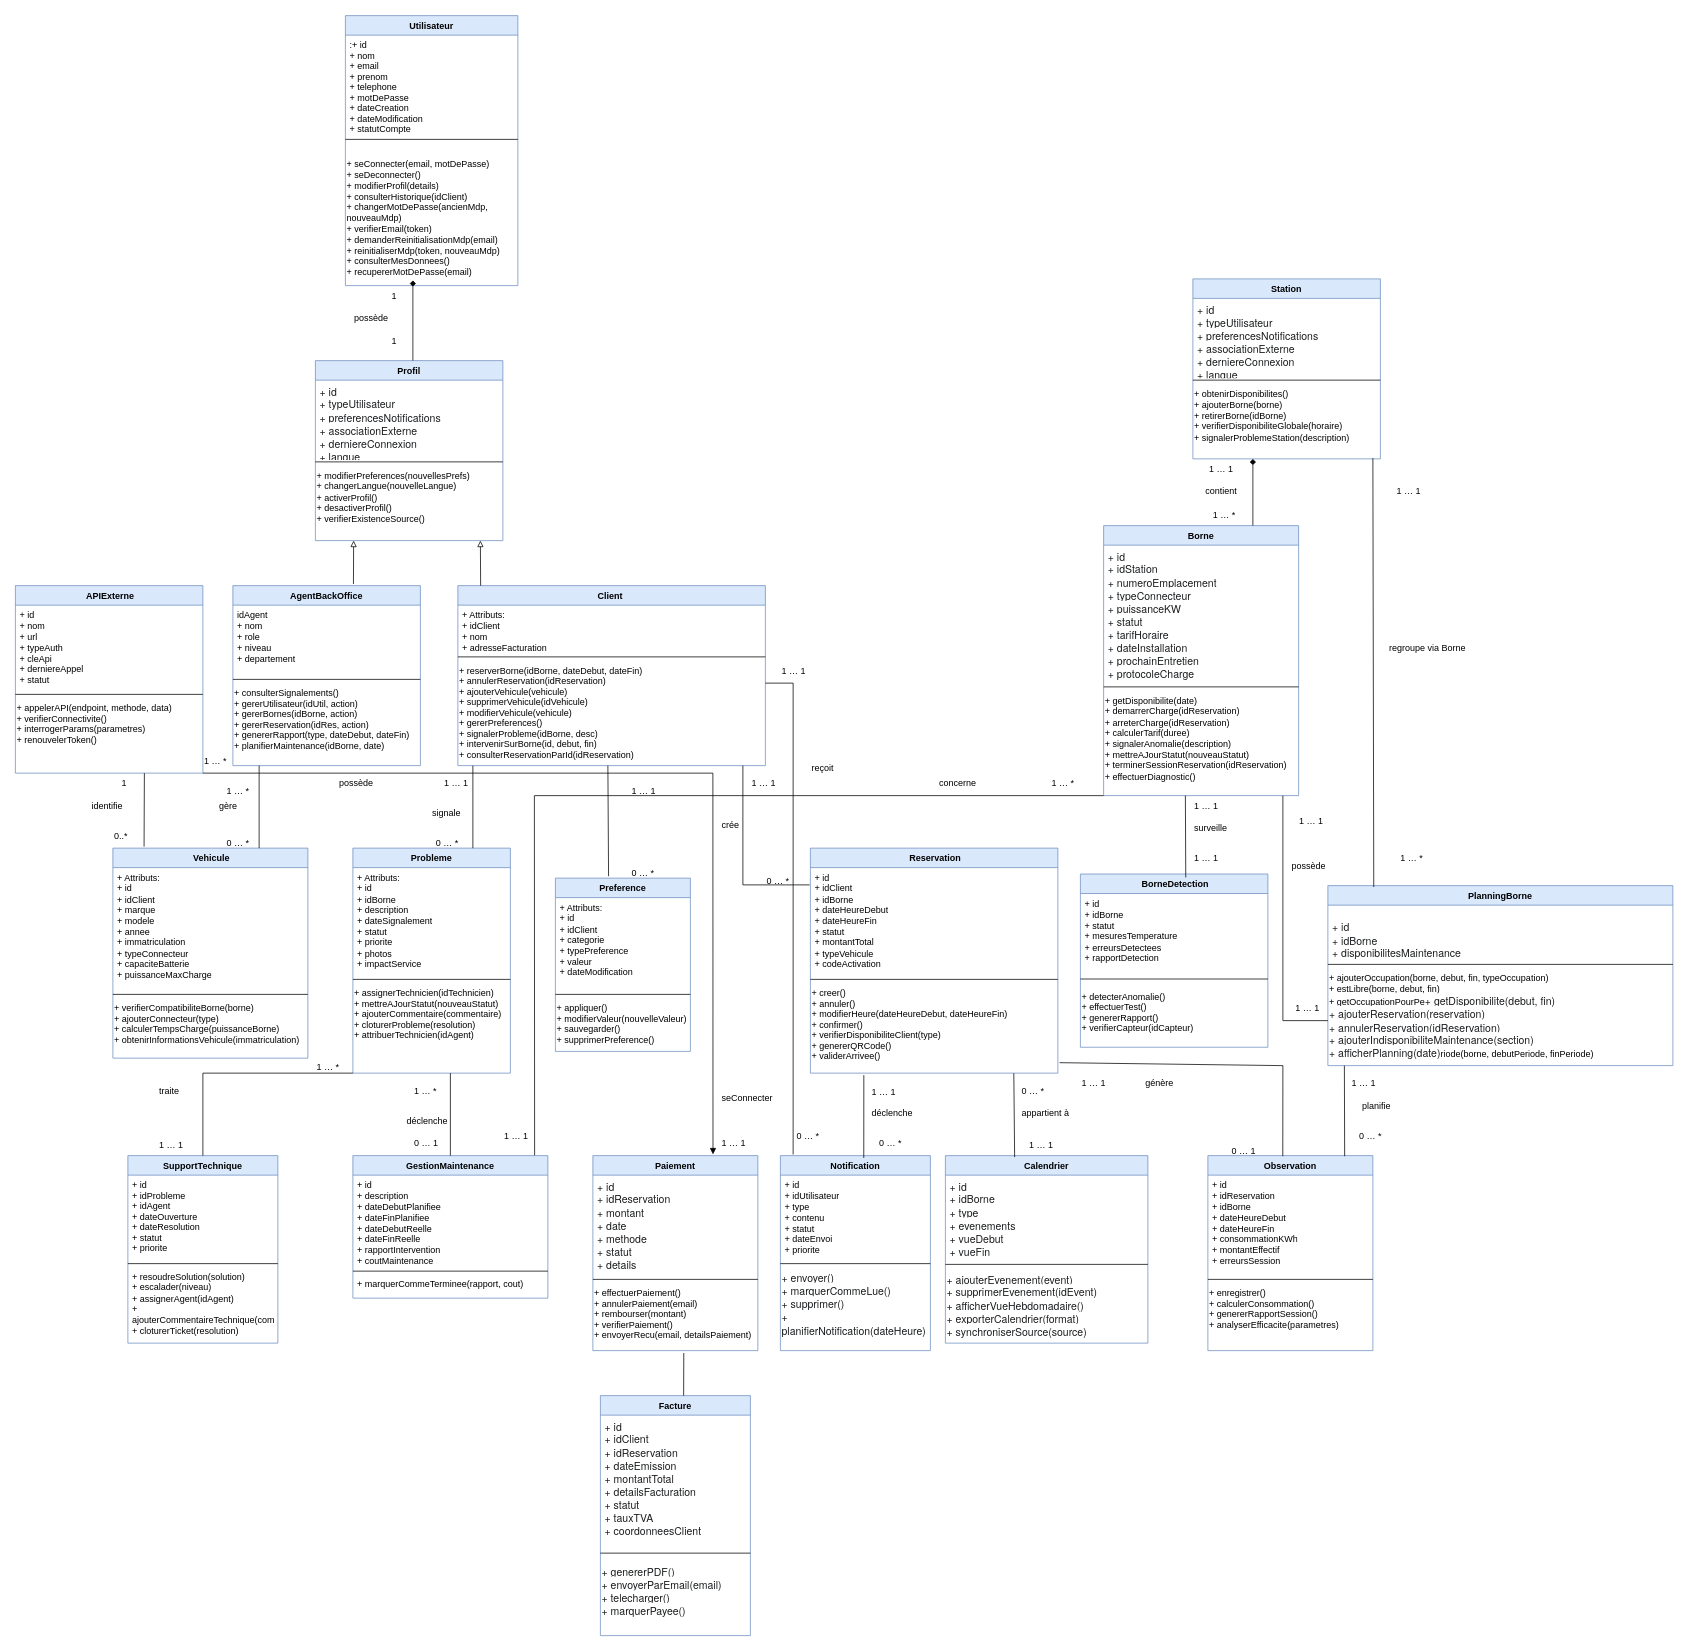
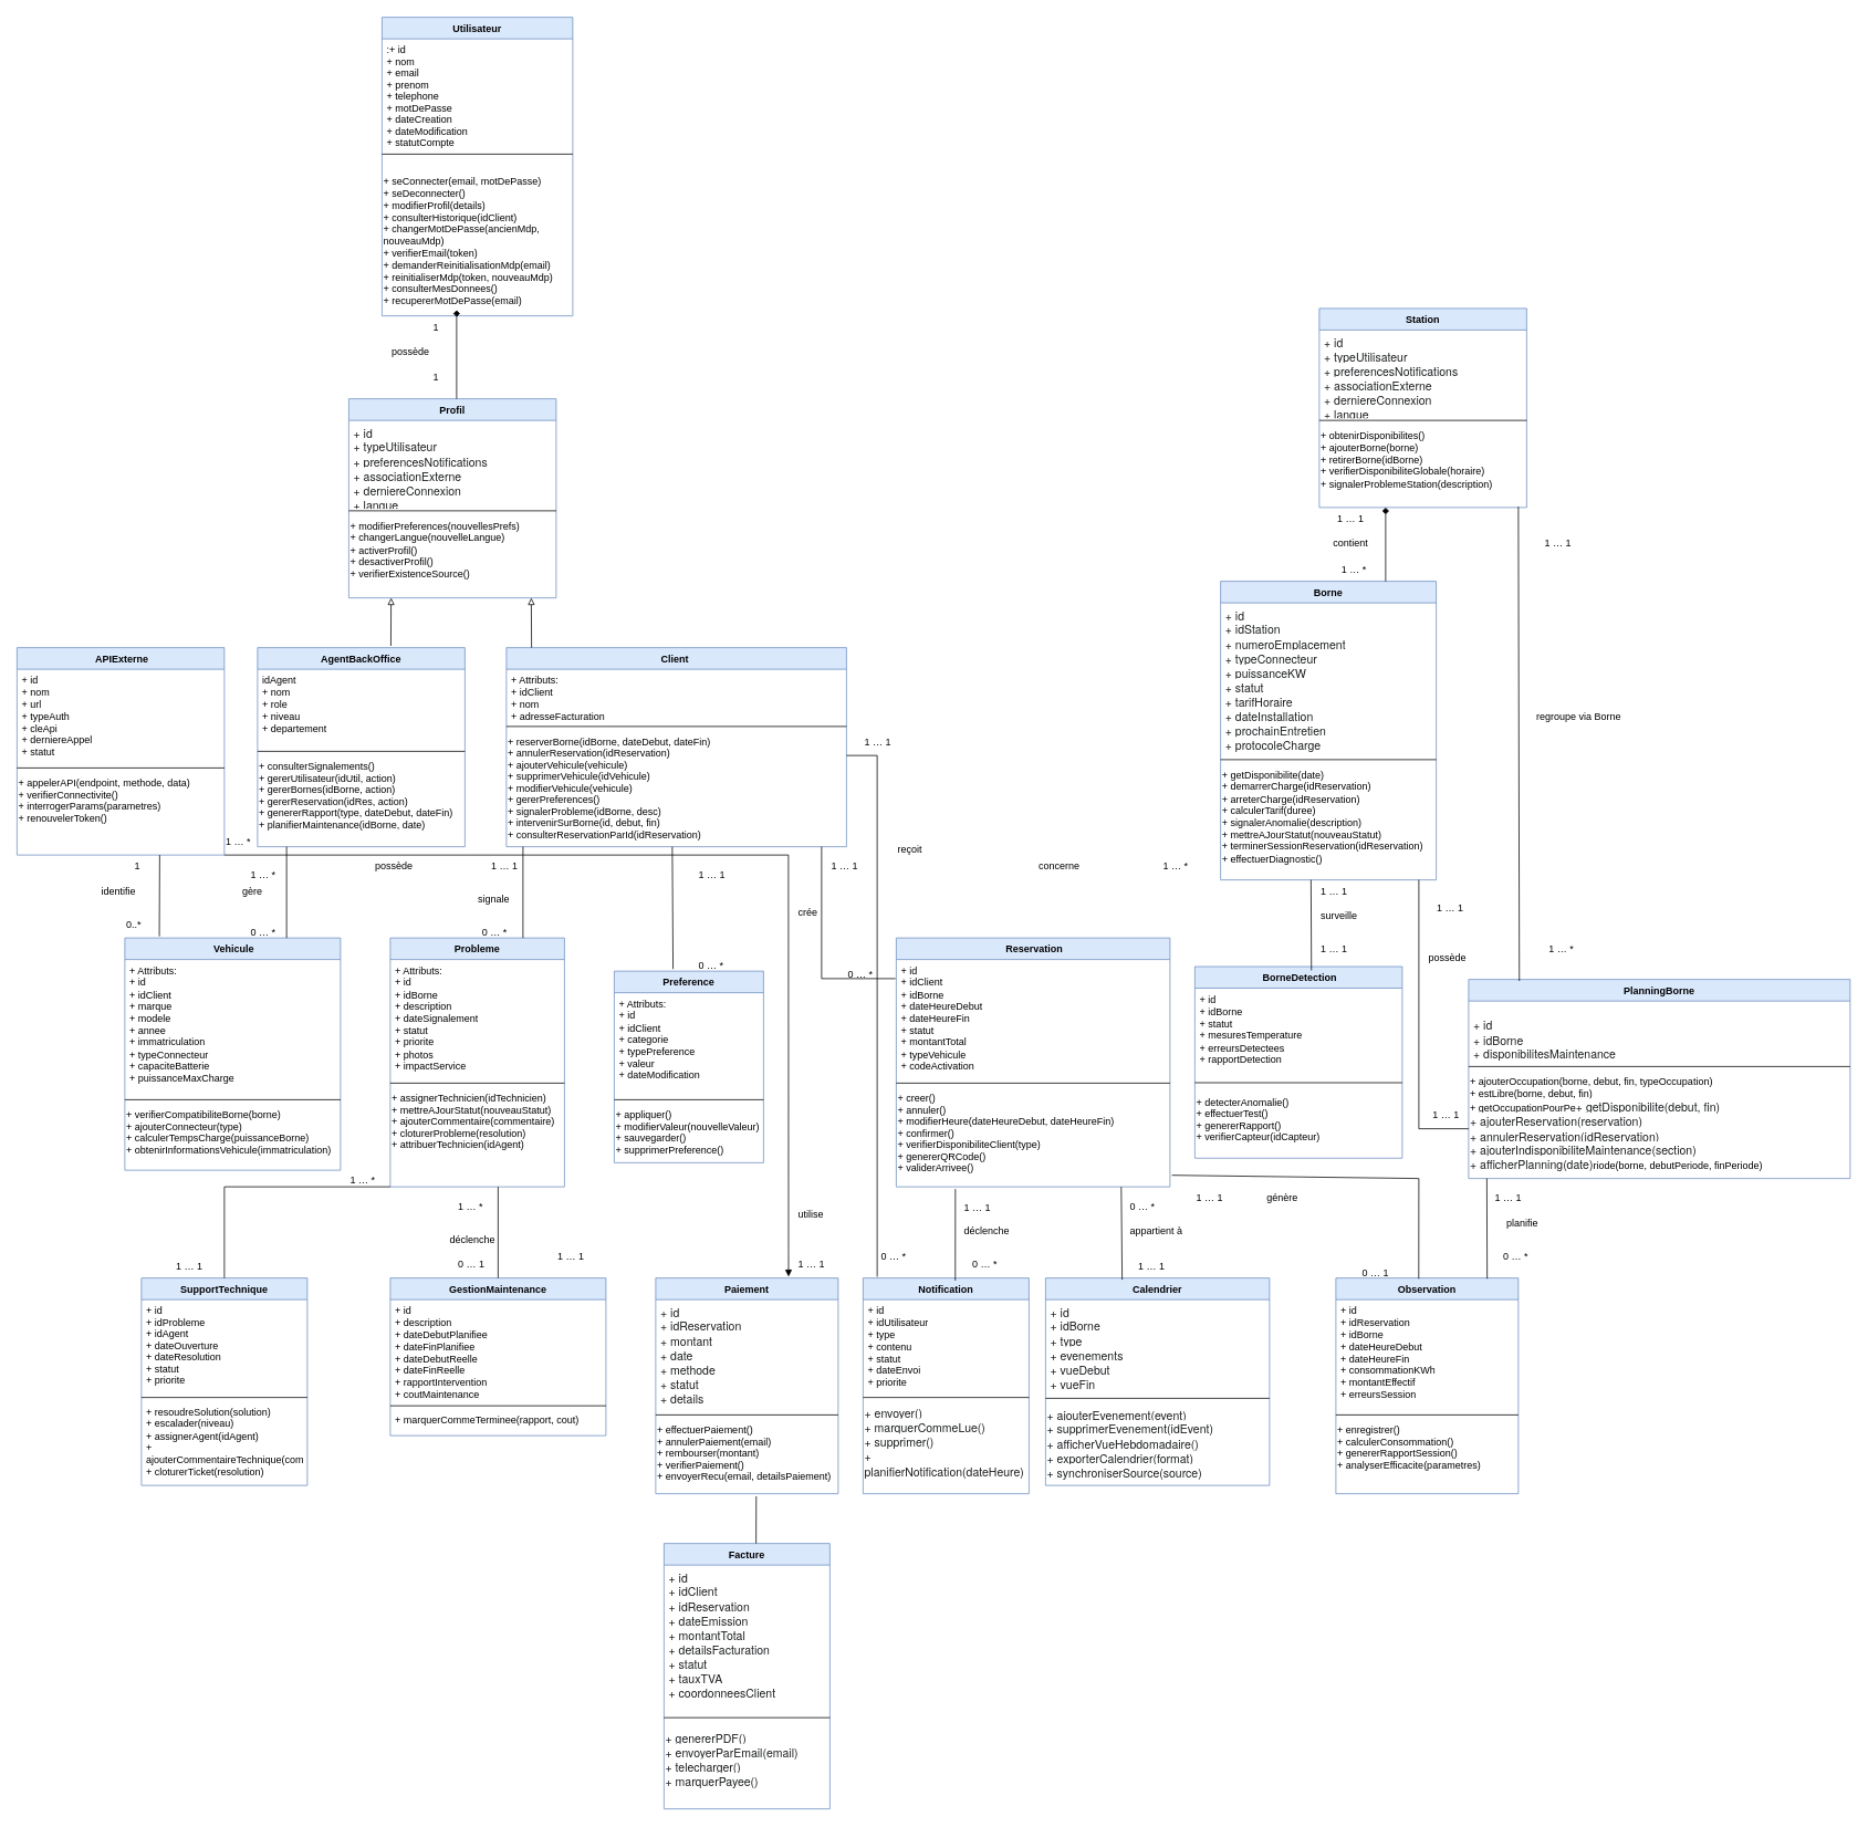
- <mxCell id="92" value="" style="endArrow=none;html=1;rounded=0;exitX=0.932;exitY=-0.002;exitDx=0;exitDy=0;exitPerimeter=0;entryX=0;entryY=1;entryDx=0;entryDy=0;" edge="1" parent="1" source="58" target="22"><mxGeometry width="50" height="50" relative="1" as="geometry"><mxPoint x="740" y="1290" as="sourcePoint" /><mxPoint x="1460" y="980" as="targetPoint" /><Array as="points"><mxPoint x="712" y="1060" /></Array></mxGeometry></mxCell>
- <mxCell id="112" value="traite" style="text;whiteSpace=wrap;html=1;" vertex="1" parent="1"><mxGeometry x="210" y="1440" width="60" height="40" as="geometry" /></mxCell>
- <mxCell id="154" value="seConnecter" style="text;whiteSpace=wrap;html=1;" vertex="1" parent="1"><mxGeometry x="960" y="1450" width="60" height="40" as="geometry" /></mxCell>
+ <mxCell id="154" value="utilise" style="text;whiteSpace=wrap;html=1;" vertex="1" parent="1"><mxGeometry x="960" y="1450" width="60" height="40" as="geometry" /></mxCell>
